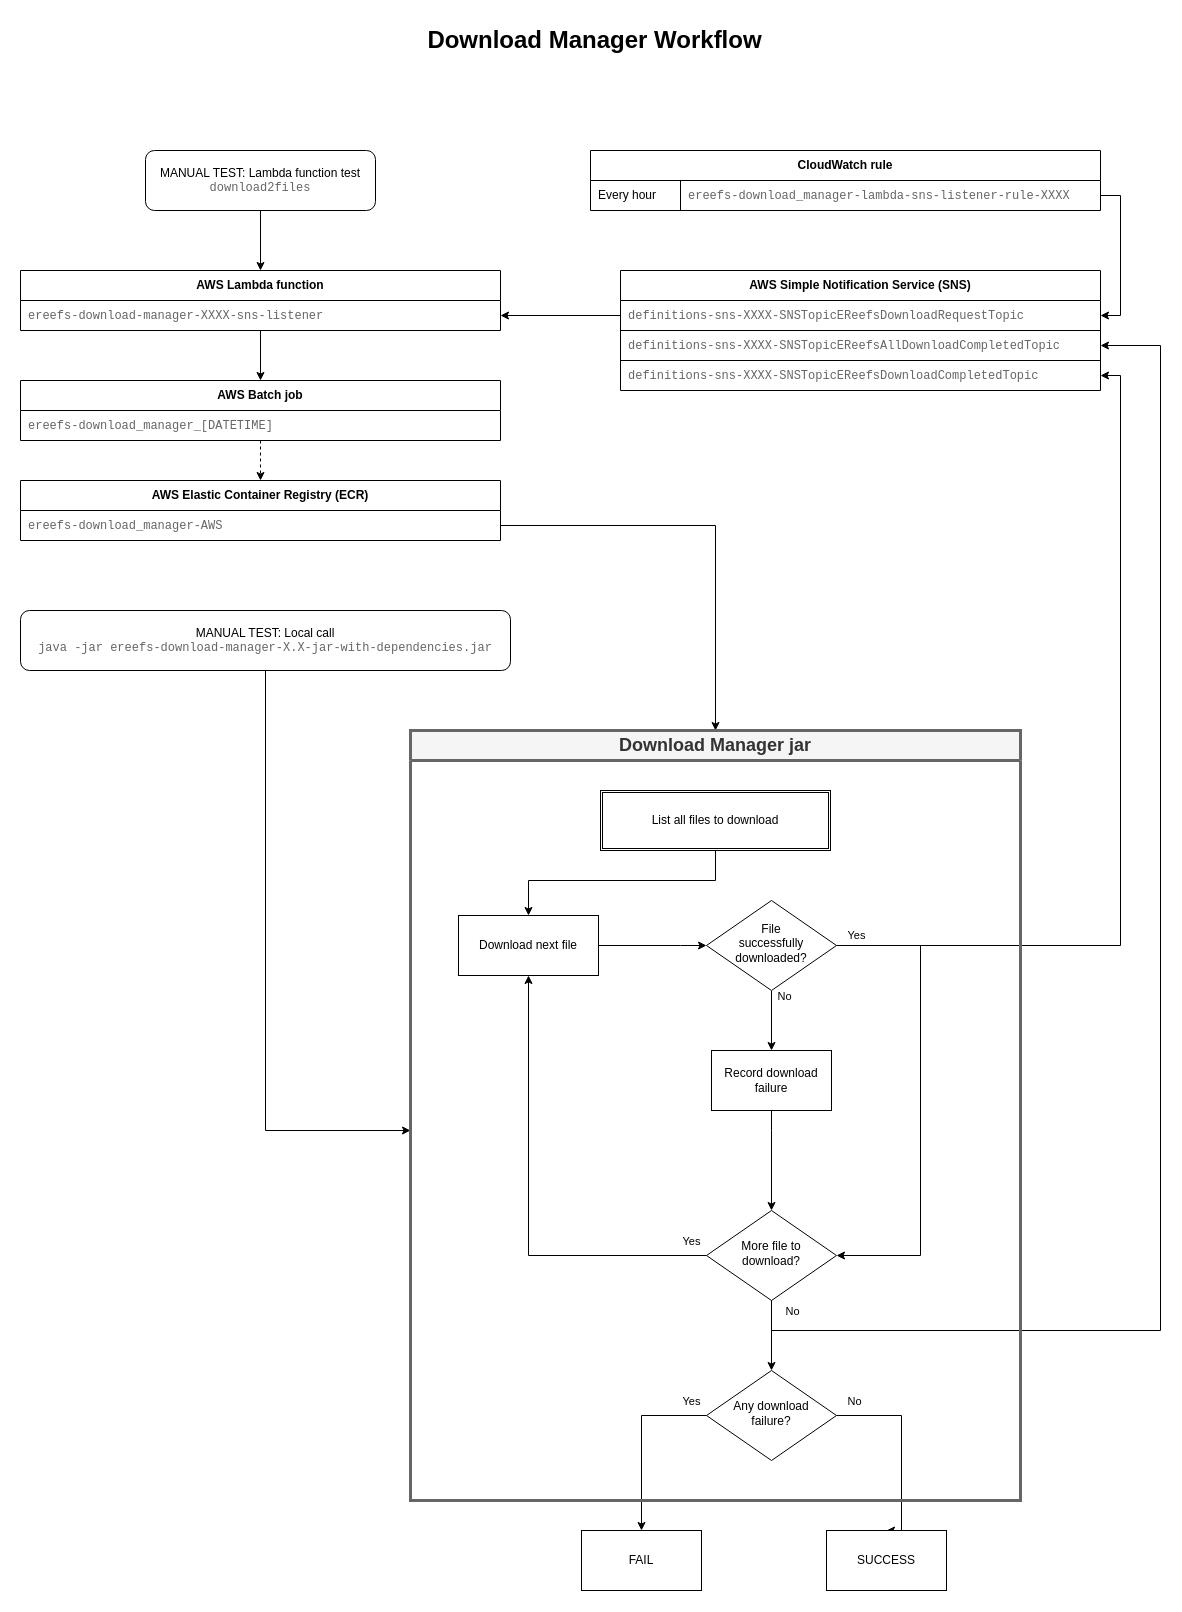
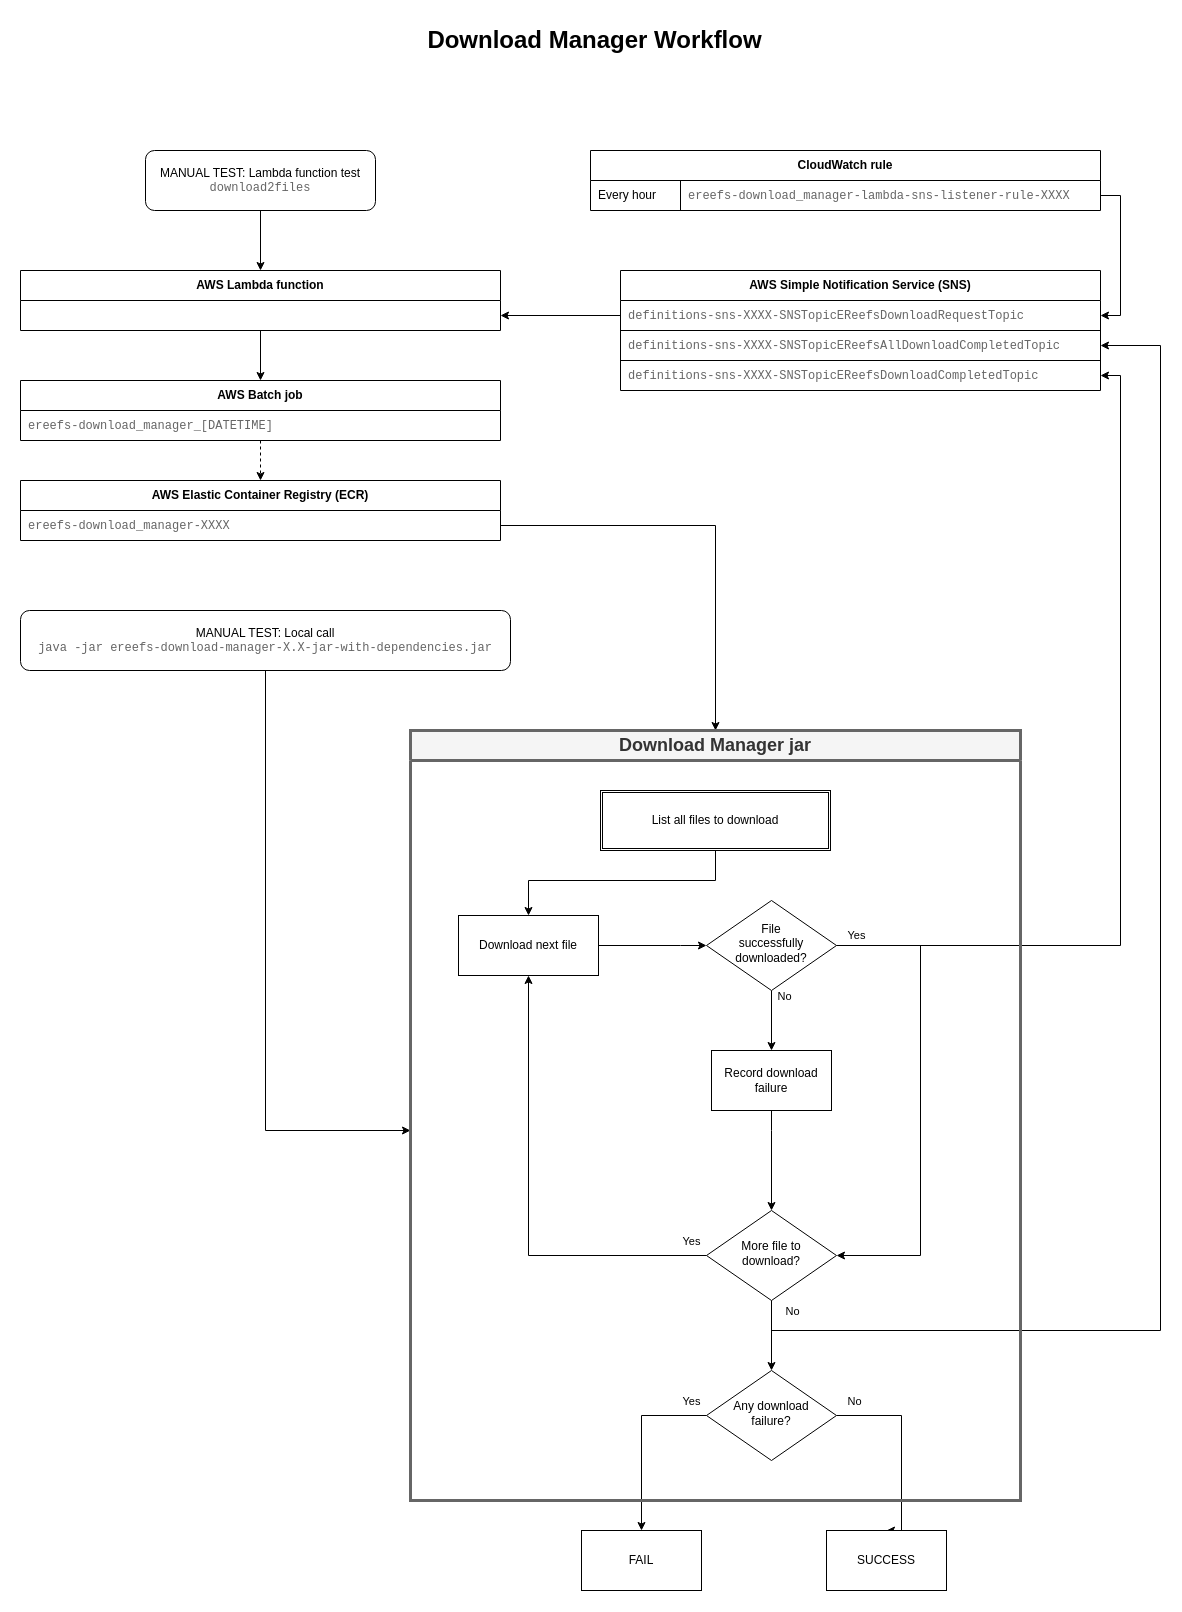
- <mxCell id="59" value="&lt;font color=&quot;#666666&quot; face=&quot;Courier New&quot;&gt;ereefs-download-manager-XXXX-sns-listener&lt;/font&gt;" style="shape=partialRectangle;html=1;whiteSpace=wrap;connectable=0;fillColor=none;top=0;left=0;bottom=0;right=0;overflow=hidden;align=left;spacingLeft=6;" vertex="1" parent="58"><mxGeometry width="480" height="30" as="geometry" /></mxCell>
- <mxCell id="53" value="&lt;font color=&quot;#666666&quot; face=&quot;Courier New&quot;&gt;ereefs-download_manager-AWS&lt;/font&gt;" style="shape=partialRectangle;html=1;whiteSpace=wrap;connectable=0;fillColor=none;top=0;left=0;bottom=0;right=0;overflow=hidden;align=left;spacingLeft=6;" vertex="1" parent="52"><mxGeometry width="480" height="30" as="geometry" /></mxCell>
+ <mxCell id="53" value="&lt;font color=&quot;#666666&quot; face=&quot;Courier New&quot;&gt;ereefs-download_manager-XXXX&lt;/font&gt;" style="shape=partialRectangle;html=1;whiteSpace=wrap;connectable=0;fillColor=none;top=0;left=0;bottom=0;right=0;overflow=hidden;align=left;spacingLeft=6;" vertex="1" parent="52"><mxGeometry width="480" height="30" as="geometry" /></mxCell>
